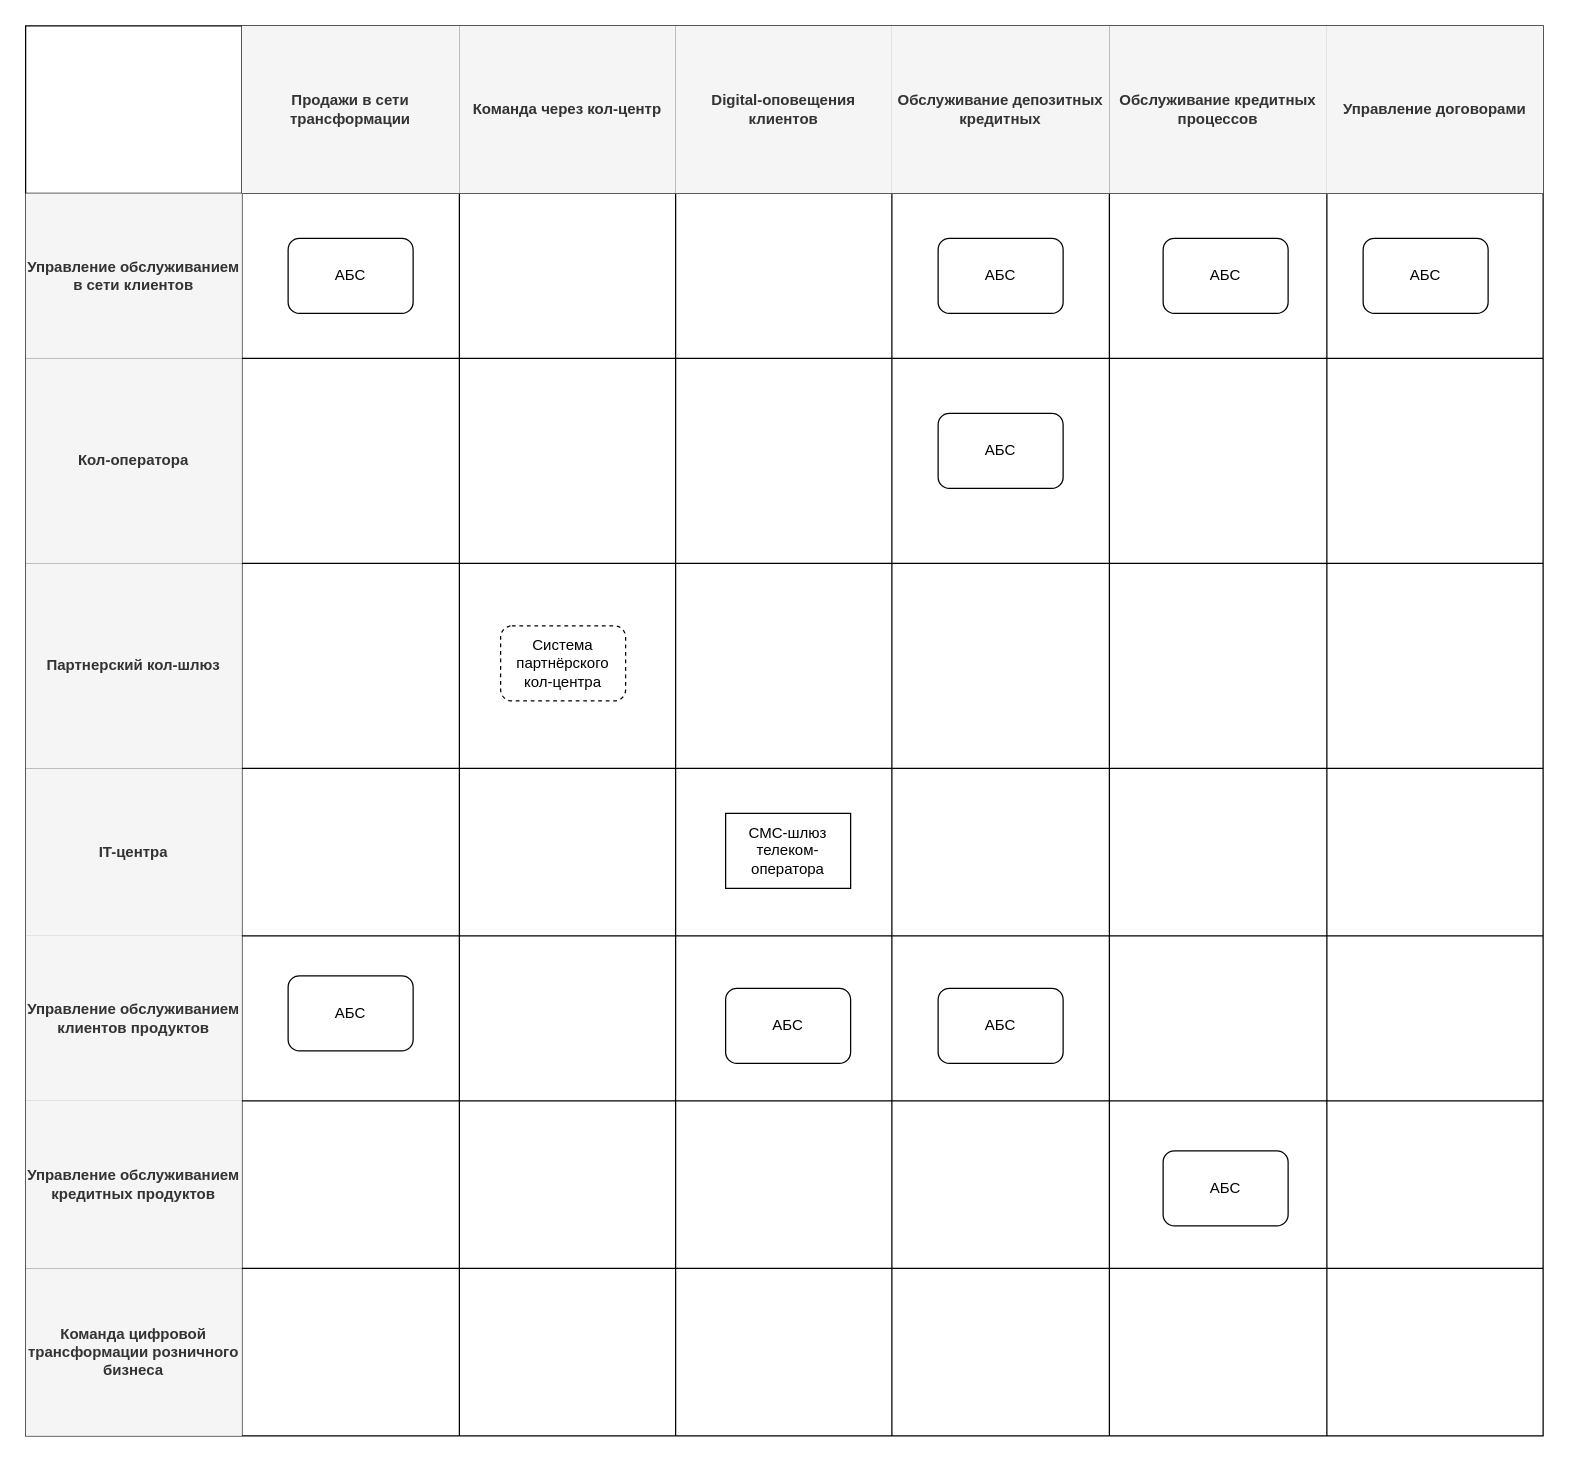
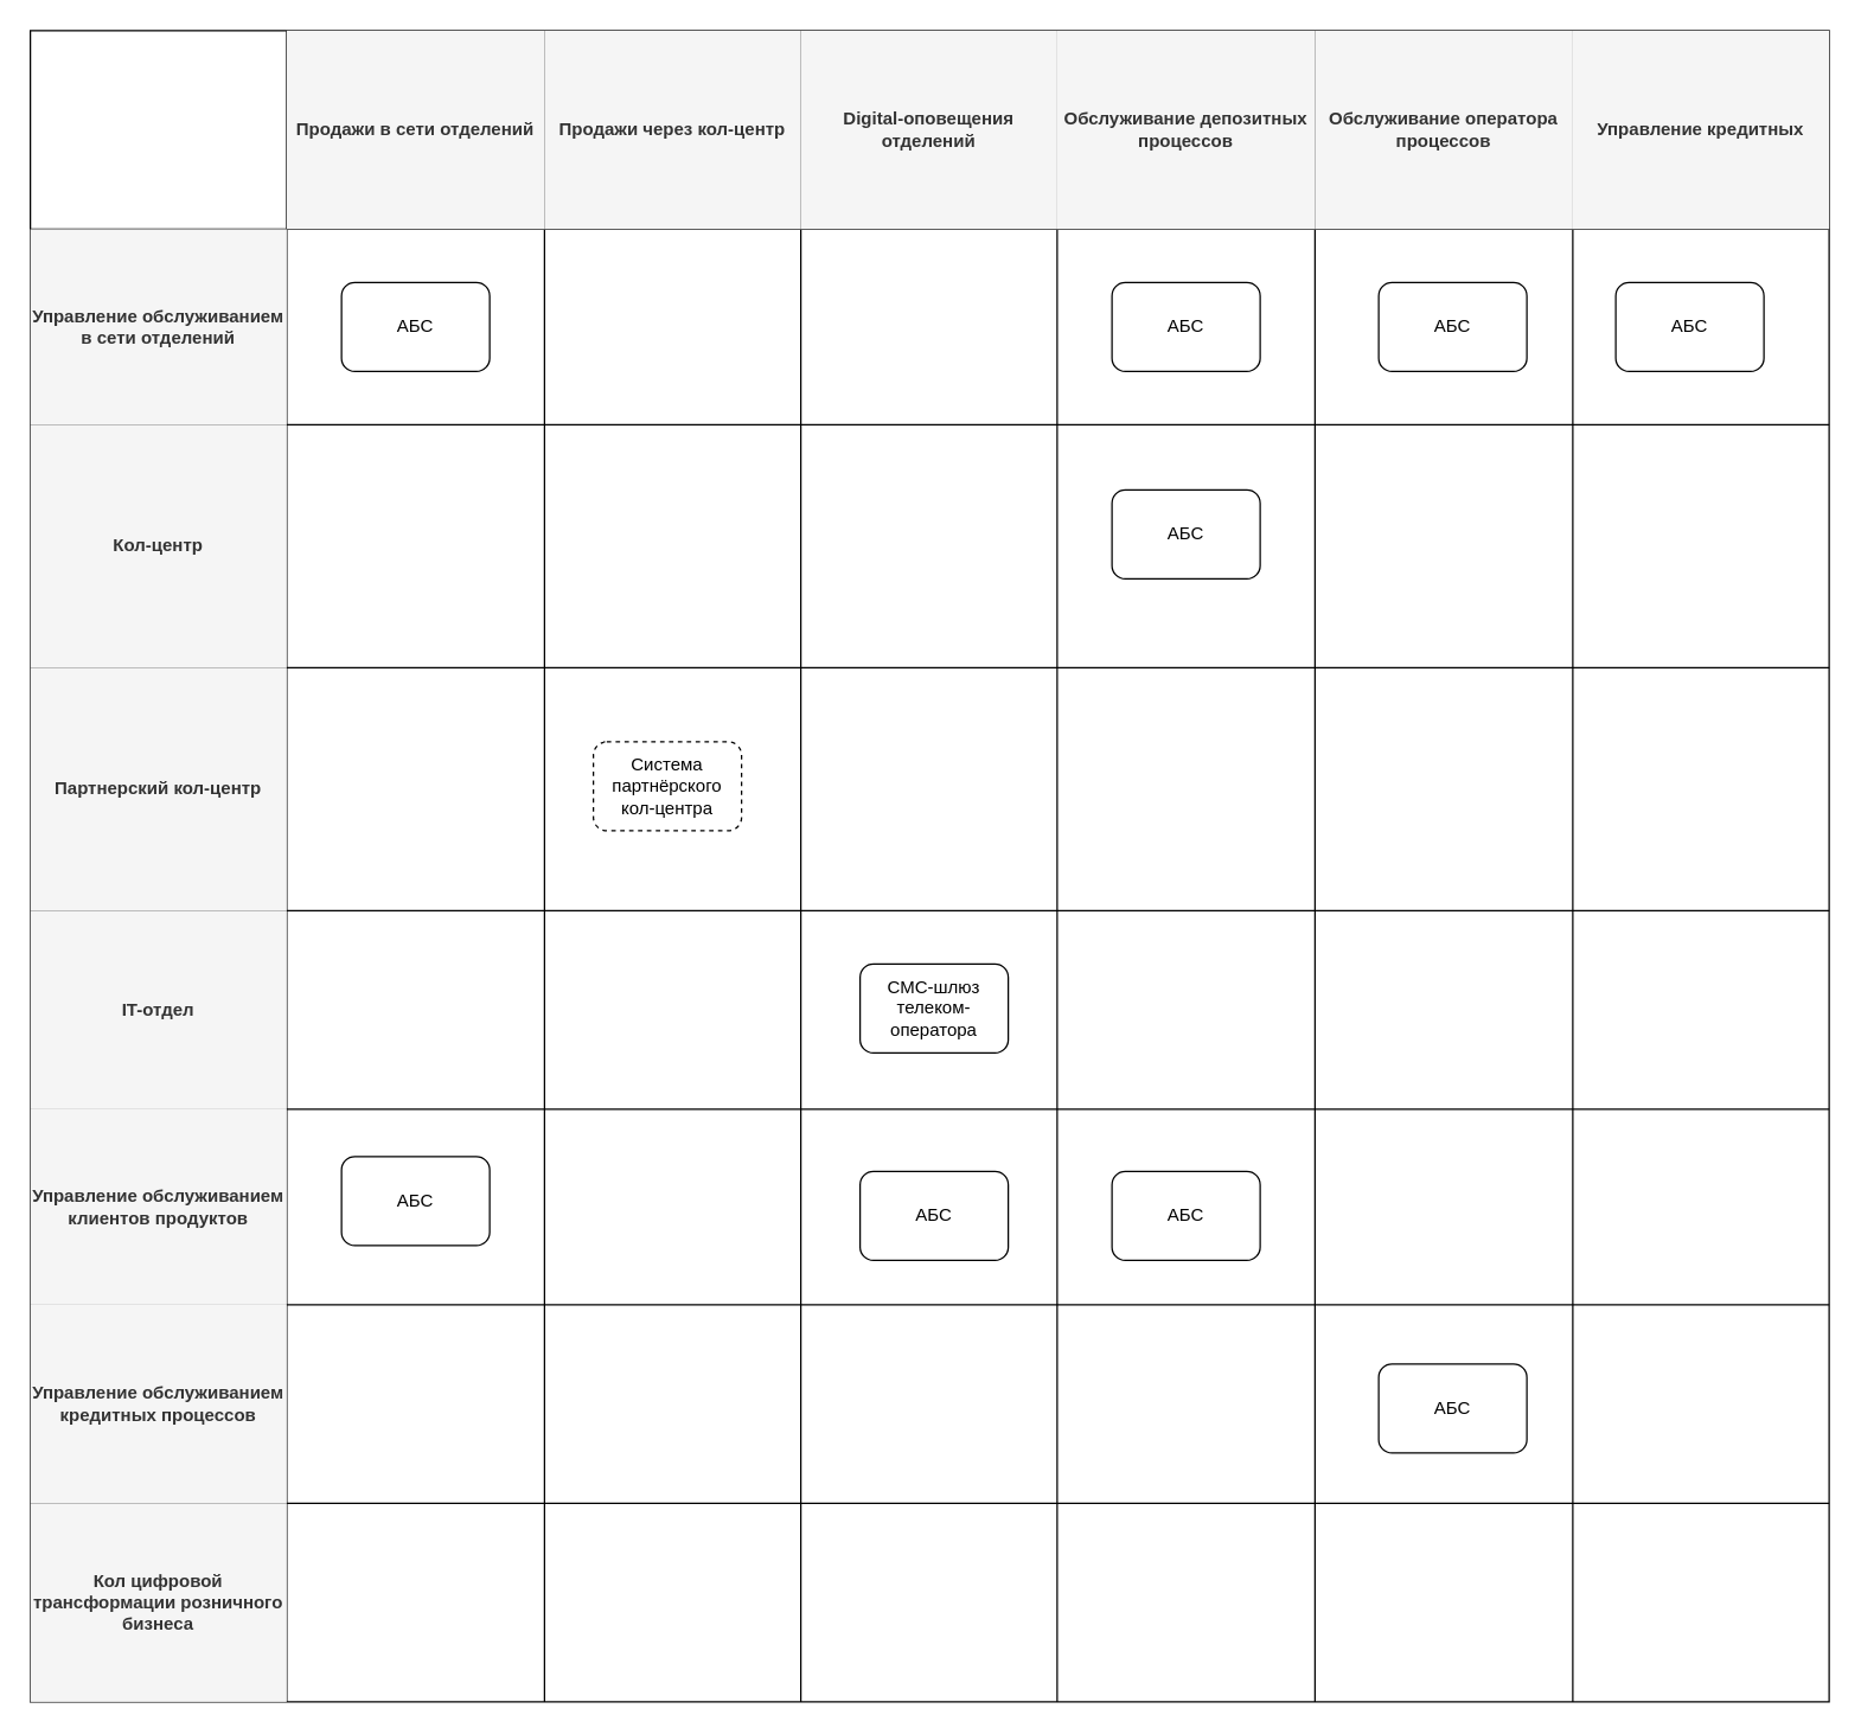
- <mxCell id="5" value="Продажи в сети трансформации" style="shape=partialRectangle;html=1;whiteSpace=wrap;connectable=0;strokeColor=#666666;overflow=hidden;fillColor=#f5f5f5;top=0;left=0;bottom=0;right=0;pointerEvents=1;shadow=0;fontStyle=1;fontColor=#333333;" parent="3" vertex="1"><mxGeometry x="173" width="174" height="134" as="geometry"><mxRectangle width="174" height="134" as="alternateBounds" /></mxGeometry></mxCell>
+ <mxCell id="5" value="Продажи в сети отделений" style="shape=partialRectangle;html=1;whiteSpace=wrap;connectable=0;strokeColor=#666666;overflow=hidden;fillColor=#f5f5f5;top=0;left=0;bottom=0;right=0;pointerEvents=1;shadow=0;fontStyle=1;fontColor=#333333;" parent="3" vertex="1"><mxGeometry x="173" width="174" height="134" as="geometry"><mxRectangle width="174" height="134" as="alternateBounds" /></mxGeometry></mxCell>
- <mxCell id="6" value="Команда через кол-центр" style="shape=partialRectangle;html=1;whiteSpace=wrap;connectable=0;strokeColor=#666666;overflow=hidden;fillColor=#f5f5f5;top=0;left=0;bottom=0;right=0;pointerEvents=1;fontStyle=1;fontColor=#333333;" parent="3" vertex="1"><mxGeometry x="347" width="173" height="134" as="geometry"><mxRectangle width="173" height="134" as="alternateBounds" /></mxGeometry></mxCell>
+ <mxCell id="6" value="Продажи через кол-центр" style="shape=partialRectangle;html=1;whiteSpace=wrap;connectable=0;strokeColor=#666666;overflow=hidden;fillColor=#f5f5f5;top=0;left=0;bottom=0;right=0;pointerEvents=1;fontStyle=1;fontColor=#333333;" parent="3" vertex="1"><mxGeometry x="347" width="173" height="134" as="geometry"><mxRectangle width="173" height="134" as="alternateBounds" /></mxGeometry></mxCell>
- <mxCell id="7" value="Digital-оповещения клиентов" style="shape=partialRectangle;html=1;whiteSpace=wrap;connectable=0;strokeColor=#666666;overflow=hidden;fillColor=#f5f5f5;top=0;left=0;bottom=0;right=0;pointerEvents=1;fontStyle=1;fontColor=#333333;" parent="3" vertex="1"><mxGeometry x="520" width="173" height="134" as="geometry"><mxRectangle width="173" height="134" as="alternateBounds" /></mxGeometry></mxCell>
+ <mxCell id="7" value="Digital-оповещения отделений" style="shape=partialRectangle;html=1;whiteSpace=wrap;connectable=0;strokeColor=#666666;overflow=hidden;fillColor=#f5f5f5;top=0;left=0;bottom=0;right=0;pointerEvents=1;fontStyle=1;fontColor=#333333;" parent="3" vertex="1"><mxGeometry x="520" width="173" height="134" as="geometry"><mxRectangle width="173" height="134" as="alternateBounds" /></mxGeometry></mxCell>
- <mxCell id="8" value="Обслуживание депозитных кредитных" style="shape=partialRectangle;html=1;whiteSpace=wrap;connectable=0;strokeColor=#666666;overflow=hidden;fillColor=#f5f5f5;top=0;left=0;bottom=0;right=0;pointerEvents=1;fontStyle=1;fontColor=#333333;" parent="3" vertex="1"><mxGeometry x="693" width="174" height="134" as="geometry"><mxRectangle width="174" height="134" as="alternateBounds" /></mxGeometry></mxCell>
+ <mxCell id="8" value="Обслуживание депозитных процессов" style="shape=partialRectangle;html=1;whiteSpace=wrap;connectable=0;strokeColor=#666666;overflow=hidden;fillColor=#f5f5f5;top=0;left=0;bottom=0;right=0;pointerEvents=1;fontStyle=1;fontColor=#333333;" parent="3" vertex="1"><mxGeometry x="693" width="174" height="134" as="geometry"><mxRectangle width="174" height="134" as="alternateBounds" /></mxGeometry></mxCell>
- <mxCell id="9" value="Обслуживание кредитных процессов" style="shape=partialRectangle;html=1;whiteSpace=wrap;connectable=0;strokeColor=#666666;overflow=hidden;fillColor=#f5f5f5;top=0;left=0;bottom=0;right=0;pointerEvents=1;fontStyle=1;fontColor=#333333;" parent="3" vertex="1"><mxGeometry x="867" width="174" height="134" as="geometry"><mxRectangle width="174" height="134" as="alternateBounds" /></mxGeometry></mxCell>
+ <mxCell id="9" value="Обслуживание оператора процессов" style="shape=partialRectangle;html=1;whiteSpace=wrap;connectable=0;strokeColor=#666666;overflow=hidden;fillColor=#f5f5f5;top=0;left=0;bottom=0;right=0;pointerEvents=1;fontStyle=1;fontColor=#333333;" parent="3" vertex="1"><mxGeometry x="867" width="174" height="134" as="geometry"><mxRectangle width="174" height="134" as="alternateBounds" /></mxGeometry></mxCell>
- <mxCell id="10" value="Управление договорами" style="shape=partialRectangle;html=1;whiteSpace=wrap;connectable=0;strokeColor=#666666;overflow=hidden;fillColor=#f5f5f5;top=0;left=0;bottom=0;right=0;pointerEvents=1;fontStyle=1;fontColor=#333333;" parent="3" vertex="1"><mxGeometry x="1041" width="173" height="134" as="geometry"><mxRectangle width="173" height="134" as="alternateBounds" /></mxGeometry></mxCell>
+ <mxCell id="10" value="Управление кредитных" style="shape=partialRectangle;html=1;whiteSpace=wrap;connectable=0;strokeColor=#666666;overflow=hidden;fillColor=#f5f5f5;top=0;left=0;bottom=0;right=0;pointerEvents=1;fontStyle=1;fontColor=#333333;" parent="3" vertex="1"><mxGeometry x="1041" width="173" height="134" as="geometry"><mxRectangle width="173" height="134" as="alternateBounds" /></mxGeometry></mxCell>
- <mxCell id="12" value="Управление обслуживанием в сети клиентов" style="shape=partialRectangle;html=1;whiteSpace=wrap;connectable=0;strokeColor=#666666;overflow=hidden;fillColor=#f5f5f5;top=0;left=0;bottom=0;right=0;pointerEvents=1;fontStyle=1;fontColor=#333333;" parent="11" vertex="1"><mxGeometry width="173" height="132" as="geometry"><mxRectangle width="173" height="132" as="alternateBounds" /></mxGeometry></mxCell>
+ <mxCell id="12" value="Управление обслуживанием в сети отделений" style="shape=partialRectangle;html=1;whiteSpace=wrap;connectable=0;strokeColor=#666666;overflow=hidden;fillColor=#f5f5f5;top=0;left=0;bottom=0;right=0;pointerEvents=1;fontStyle=1;fontColor=#333333;" parent="11" vertex="1"><mxGeometry width="173" height="132" as="geometry"><mxRectangle width="173" height="132" as="alternateBounds" /></mxGeometry></mxCell>
- <mxCell id="20" value="&lt;span style=&quot;text-wrap-mode: nowrap;&quot;&gt;Кол-оператора&lt;/span&gt;" style="shape=partialRectangle;html=1;whiteSpace=wrap;connectable=0;strokeColor=#666666;overflow=hidden;fillColor=#f5f5f5;top=0;left=0;bottom=0;right=0;pointerEvents=1;fontStyle=1;fontColor=#333333;" parent="19" vertex="1"><mxGeometry width="173" height="164" as="geometry"><mxRectangle width="173" height="164" as="alternateBounds" /></mxGeometry></mxCell>
+ <mxCell id="20" value="&lt;span style=&quot;text-wrap-mode: nowrap;&quot;&gt;Кол-центр&lt;/span&gt;" style="shape=partialRectangle;html=1;whiteSpace=wrap;connectable=0;strokeColor=#666666;overflow=hidden;fillColor=#f5f5f5;top=0;left=0;bottom=0;right=0;pointerEvents=1;fontStyle=1;fontColor=#333333;" parent="19" vertex="1"><mxGeometry width="173" height="164" as="geometry"><mxRectangle width="173" height="164" as="alternateBounds" /></mxGeometry></mxCell>
- <mxCell id="28" value="Партнерский кол-шлюз" style="shape=partialRectangle;html=1;whiteSpace=wrap;connectable=0;strokeColor=#666666;overflow=hidden;fillColor=#f5f5f5;top=0;left=0;bottom=0;right=0;pointerEvents=1;fontStyle=1;fontColor=#333333;" parent="27" vertex="1"><mxGeometry width="173" height="164" as="geometry"><mxRectangle width="173" height="164" as="alternateBounds" /></mxGeometry></mxCell>
+ <mxCell id="28" value="Партнерский кол-центр" style="shape=partialRectangle;html=1;whiteSpace=wrap;connectable=0;strokeColor=#666666;overflow=hidden;fillColor=#f5f5f5;top=0;left=0;bottom=0;right=0;pointerEvents=1;fontStyle=1;fontColor=#333333;" parent="27" vertex="1"><mxGeometry width="173" height="164" as="geometry"><mxRectangle width="173" height="164" as="alternateBounds" /></mxGeometry></mxCell>
- <mxCell id="67" value="СМС-шлюз телеком-оператора" style="whiteSpace=wrap;html=1;rounded=0;" parent="1" vertex="1"><mxGeometry x="580" y="650" width="100" height="60" as="geometry" /></mxCell>
+ <mxCell id="67" value="СМС-шлюз телеком-оператора" style="rounded=1;whiteSpace=wrap;html=1;" parent="1" vertex="1"><mxGeometry x="580" y="650" width="100" height="60" as="geometry" /></mxCell>
- <mxCell id="36" value="&lt;span style=&quot;text-wrap-mode: nowrap;&quot;&gt;IT-центра&lt;/span&gt;" style="shape=partialRectangle;html=1;whiteSpace=wrap;connectable=0;strokeColor=#666666;overflow=hidden;fillColor=#f5f5f5;top=0;left=0;bottom=0;right=0;pointerEvents=1;fontStyle=1;fontColor=#333333;" parent="35" vertex="1"><mxGeometry width="173" height="134" as="geometry"><mxRectangle width="173" height="134" as="alternateBounds" /></mxGeometry></mxCell>
+ <mxCell id="36" value="&lt;span style=&quot;text-wrap-mode: nowrap;&quot;&gt;IT-отдел&lt;/span&gt;" style="shape=partialRectangle;html=1;whiteSpace=wrap;connectable=0;strokeColor=#666666;overflow=hidden;fillColor=#f5f5f5;top=0;left=0;bottom=0;right=0;pointerEvents=1;fontStyle=1;fontColor=#333333;" parent="35" vertex="1"><mxGeometry width="173" height="134" as="geometry"><mxRectangle width="173" height="134" as="alternateBounds" /></mxGeometry></mxCell>
- <mxCell id="52" value="Управление обслуживанием кредитных продуктов" style="shape=partialRectangle;html=1;whiteSpace=wrap;connectable=0;strokeColor=#666666;overflow=hidden;fillColor=#f5f5f5;top=0;left=0;bottom=0;right=0;pointerEvents=1;fontStyle=1;fontColor=#333333;" parent="51" vertex="1"><mxGeometry width="173" height="134" as="geometry"><mxRectangle width="173" height="134" as="alternateBounds" /></mxGeometry></mxCell>
+ <mxCell id="52" value="Управление обслуживанием кредитных процессов" style="shape=partialRectangle;html=1;whiteSpace=wrap;connectable=0;strokeColor=#666666;overflow=hidden;fillColor=#f5f5f5;top=0;left=0;bottom=0;right=0;pointerEvents=1;fontStyle=1;fontColor=#333333;" parent="51" vertex="1"><mxGeometry width="173" height="134" as="geometry"><mxRectangle width="173" height="134" as="alternateBounds" /></mxGeometry></mxCell>
- <mxCell id="60" value="Команда цифровой трансформации розничного бизнеса" style="shape=partialRectangle;html=1;whiteSpace=wrap;connectable=0;strokeColor=#666666;overflow=hidden;fillColor=#f5f5f5;top=0;left=0;bottom=0;right=0;pointerEvents=1;fontStyle=1;fontColor=#333333;" parent="59" vertex="1"><mxGeometry width="173" height="134" as="geometry"><mxRectangle width="173" height="134" as="alternateBounds" /></mxGeometry></mxCell>
+ <mxCell id="60" value="Кол цифровой трансформации розничного бизнеса" style="shape=partialRectangle;html=1;whiteSpace=wrap;connectable=0;strokeColor=#666666;overflow=hidden;fillColor=#f5f5f5;top=0;left=0;bottom=0;right=0;pointerEvents=1;fontStyle=1;fontColor=#333333;" parent="59" vertex="1"><mxGeometry width="173" height="134" as="geometry"><mxRectangle width="173" height="134" as="alternateBounds" /></mxGeometry></mxCell>
